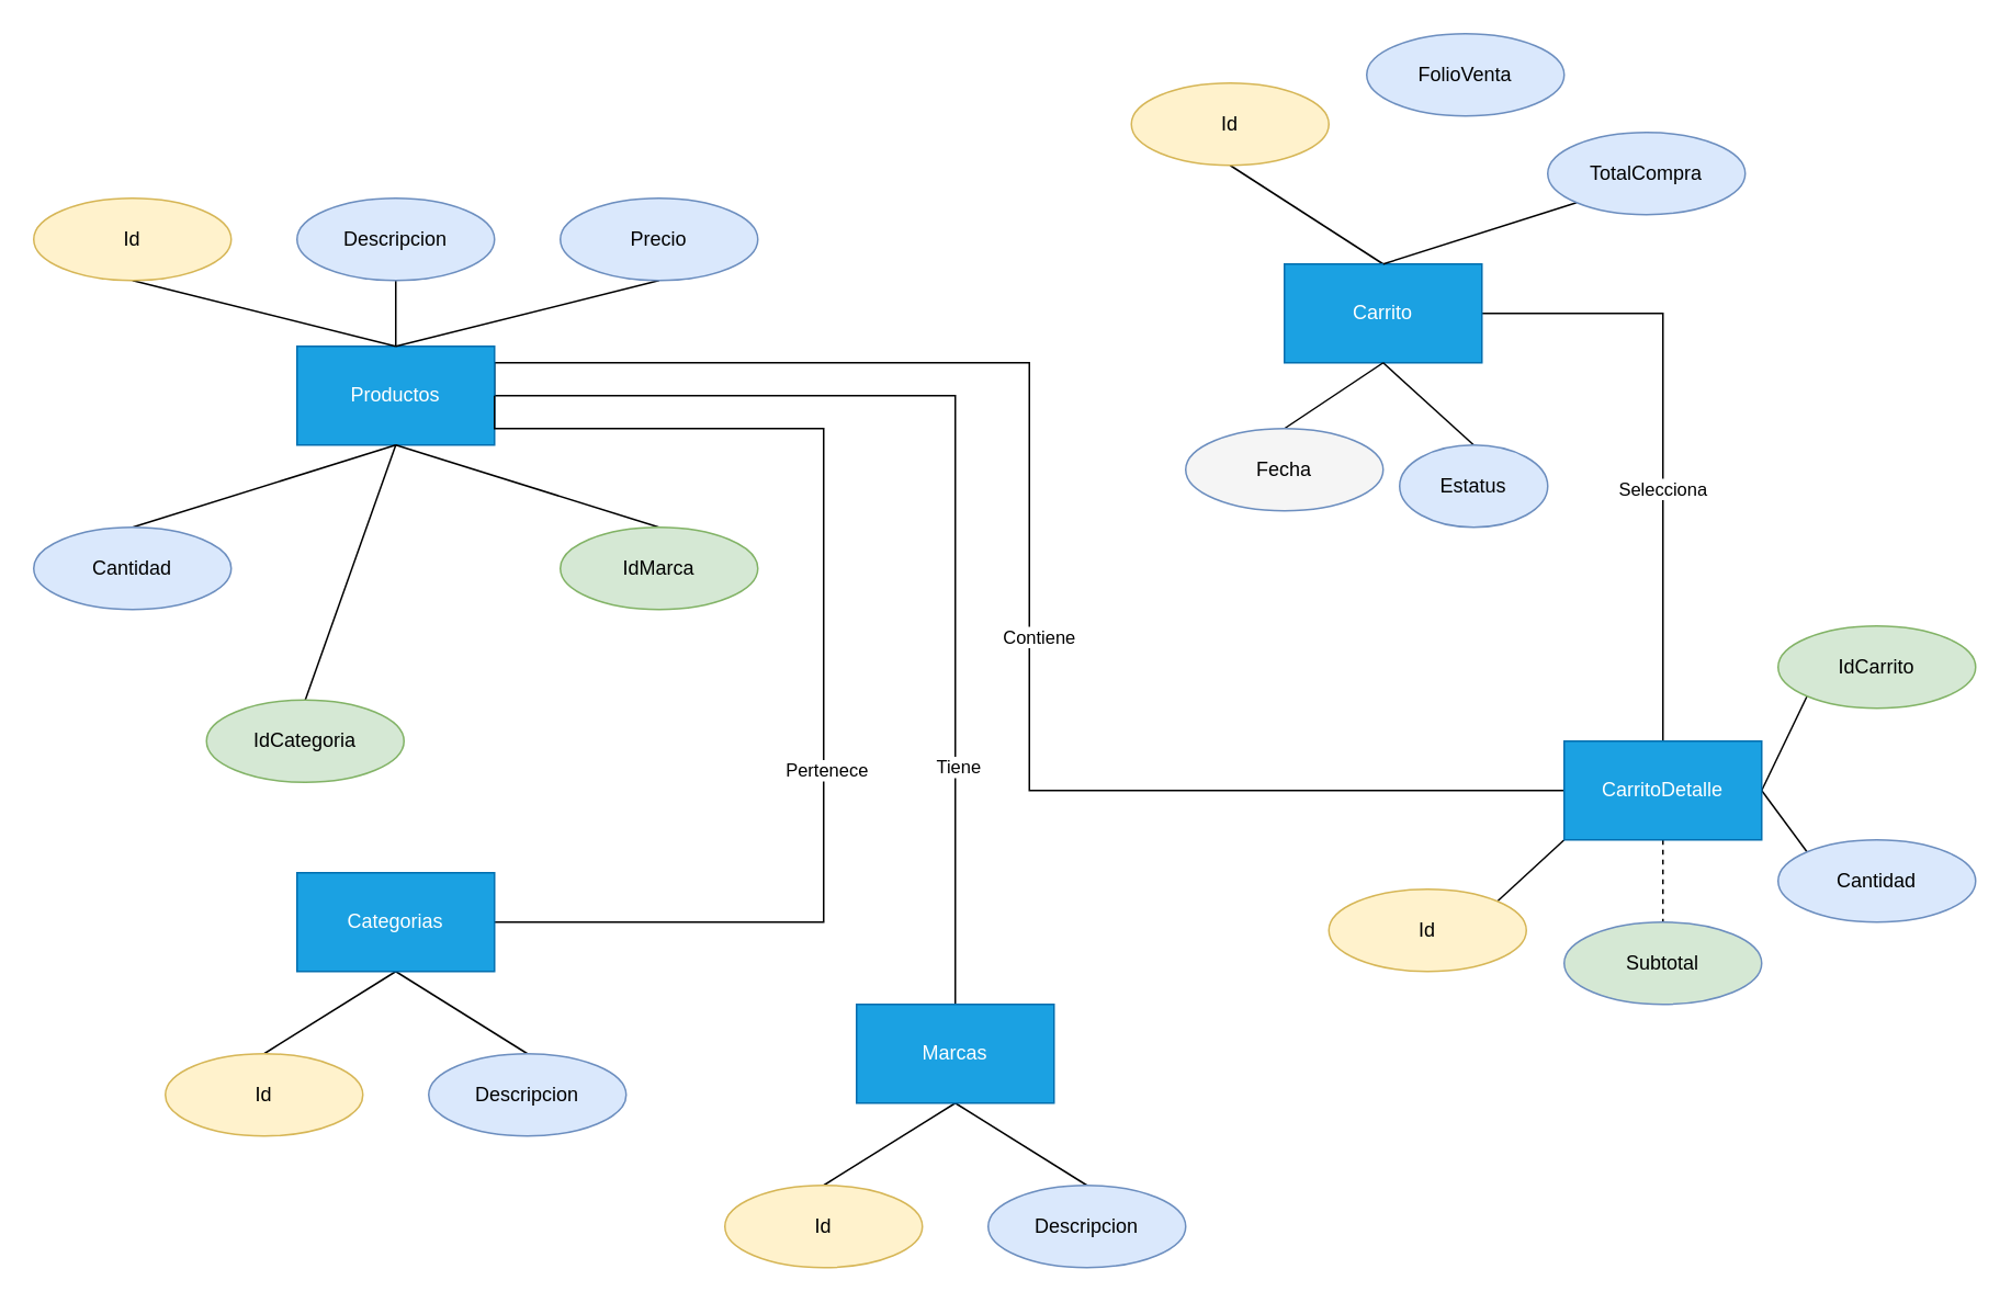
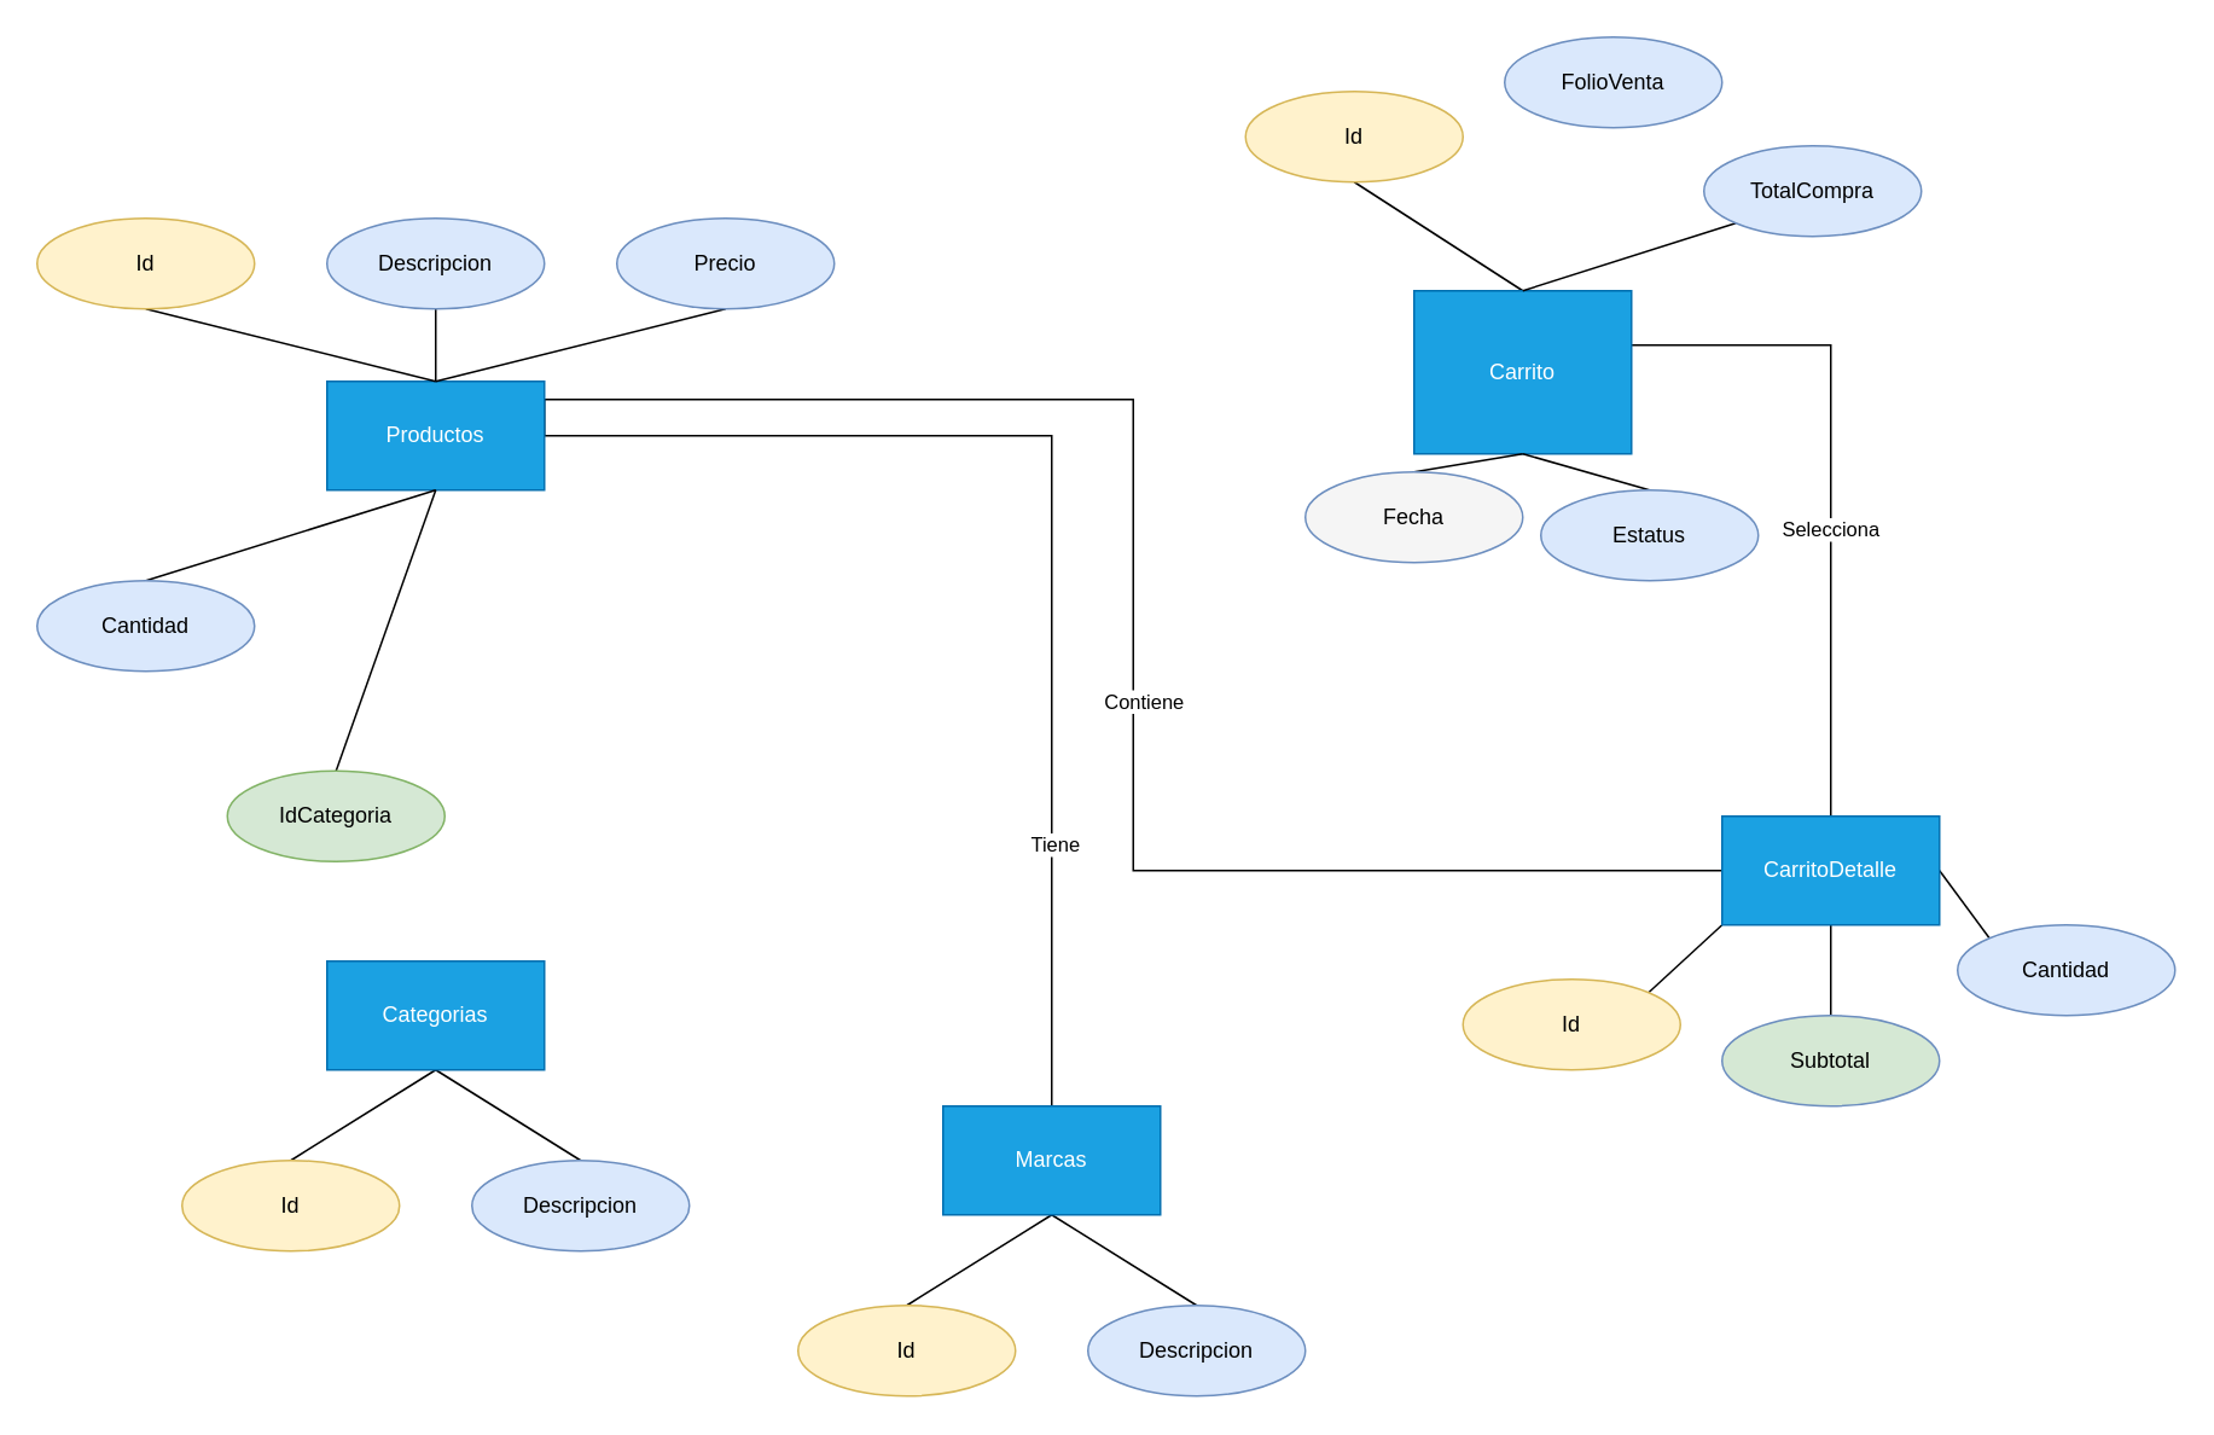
- <mxCell id="34" value="Carrito" style="rounded=0;whiteSpace=wrap;html=1;fillColor=#1ba1e2;fontColor=#ffffff;strokeColor=#006EAF;" vertex="1" parent="1"><mxGeometry x="780" y="160" width="120" height="60" as="geometry" /></mxCell>
+ <mxCell id="34" value="Carrito" style="rounded=0;whiteSpace=wrap;html=1;fillColor=#1ba1e2;fontColor=#ffffff;strokeColor=#006EAF;" vertex="1" parent="1"><mxGeometry x="780" y="160" width="120" height="90" as="geometry" /></mxCell>
- <mxCell id="17" style="edgeStyle=none;rounded=0;orthogonalLoop=1;jettySize=auto;html=1;exitX=0.5;exitY=0;exitDx=0;exitDy=0;entryX=0.5;entryY=1;entryDx=0;entryDy=0;endArrow=none;endFill=0;" edge="1" parent="1" source="18" target="6"><mxGeometry relative="1" as="geometry" /></mxCell>
- <mxCell id="40" value="Estatus" style="ellipse;whiteSpace=wrap;html=1;fillColor=#dae8fc;strokeColor=#6c8ebf;" vertex="1" parent="1"><mxGeometry x="850" y="270" width="90" height="50" as="geometry" /></mxCell>
+ <mxCell id="40" value="Estatus" style="ellipse;whiteSpace=wrap;html=1;fillColor=#dae8fc;strokeColor=#6c8ebf;" vertex="1" parent="1"><mxGeometry x="850" y="270" width="120" height="50" as="geometry" /></mxCell>
- <mxCell id="18" value="IdMarca" style="ellipse;whiteSpace=wrap;html=1;fillColor=#d5e8d4;strokeColor=#82b366;" vertex="1" parent="1"><mxGeometry x="340" y="320" width="120" height="50" as="geometry" /></mxCell>
- <mxCell id="21" style="edgeStyle=orthogonalEdgeStyle;rounded=0;orthogonalLoop=1;jettySize=auto;html=1;exitX=1;exitY=0.5;exitDx=0;exitDy=0;entryX=1;entryY=0.5;entryDx=0;entryDy=0;endArrow=none;endFill=0;" edge="1" parent="1" source="23" target="6"><mxGeometry relative="1" as="geometry"><Array as="points"><mxPoint x="500" y="560" /><mxPoint x="500" y="260" /><mxPoint x="300" y="260" /></Array></mxGeometry></mxCell>
- <mxCell id="22" value="Pertenece" style="edgeLabel;html=1;align=center;verticalAlign=middle;resizable=0;points=[];" vertex="1" connectable="0" parent="21"><mxGeometry x="-0.186" y="-1" relative="1" as="geometry"><mxPoint as="offset" /></mxGeometry></mxCell>
- <mxCell id="49" value="IdCarrito" style="ellipse;whiteSpace=wrap;html=1;fillColor=#d5e8d4;strokeColor=#82b366;" vertex="1" parent="1"><mxGeometry x="1080" y="380" width="120" height="50" as="geometry" /></mxCell>
- <mxCell id="45" style="edgeStyle=none;rounded=0;orthogonalLoop=1;jettySize=auto;html=1;entryX=0;entryY=1;entryDx=0;entryDy=0;endArrow=none;endFill=0;exitX=1;exitY=0.5;exitDx=0;exitDy=0;" edge="1" parent="1" source="47" target="49"><mxGeometry relative="1" as="geometry"><mxPoint x="1080" y="480" as="sourcePoint" /></mxGeometry></mxCell>
- <mxCell id="44" style="edgeStyle=none;rounded=0;orthogonalLoop=1;jettySize=auto;html=1;exitX=0.5;exitY=1;exitDx=0;exitDy=0;entryX=0.5;entryY=0;entryDx=0;entryDy=0;endArrow=none;endFill=0;dashed=1;" edge="1" parent="1" source="47" target="51"><mxGeometry relative="1" as="geometry" /></mxCell>
+ <mxCell id="44" style="edgeStyle=none;rounded=0;orthogonalLoop=1;jettySize=auto;html=1;exitX=0.5;exitY=1;exitDx=0;exitDy=0;entryX=0.5;entryY=0;entryDx=0;entryDy=0;endArrow=none;endFill=0;" edge="1" parent="1" source="47" target="51"><mxGeometry relative="1" as="geometry" /></mxCell>
